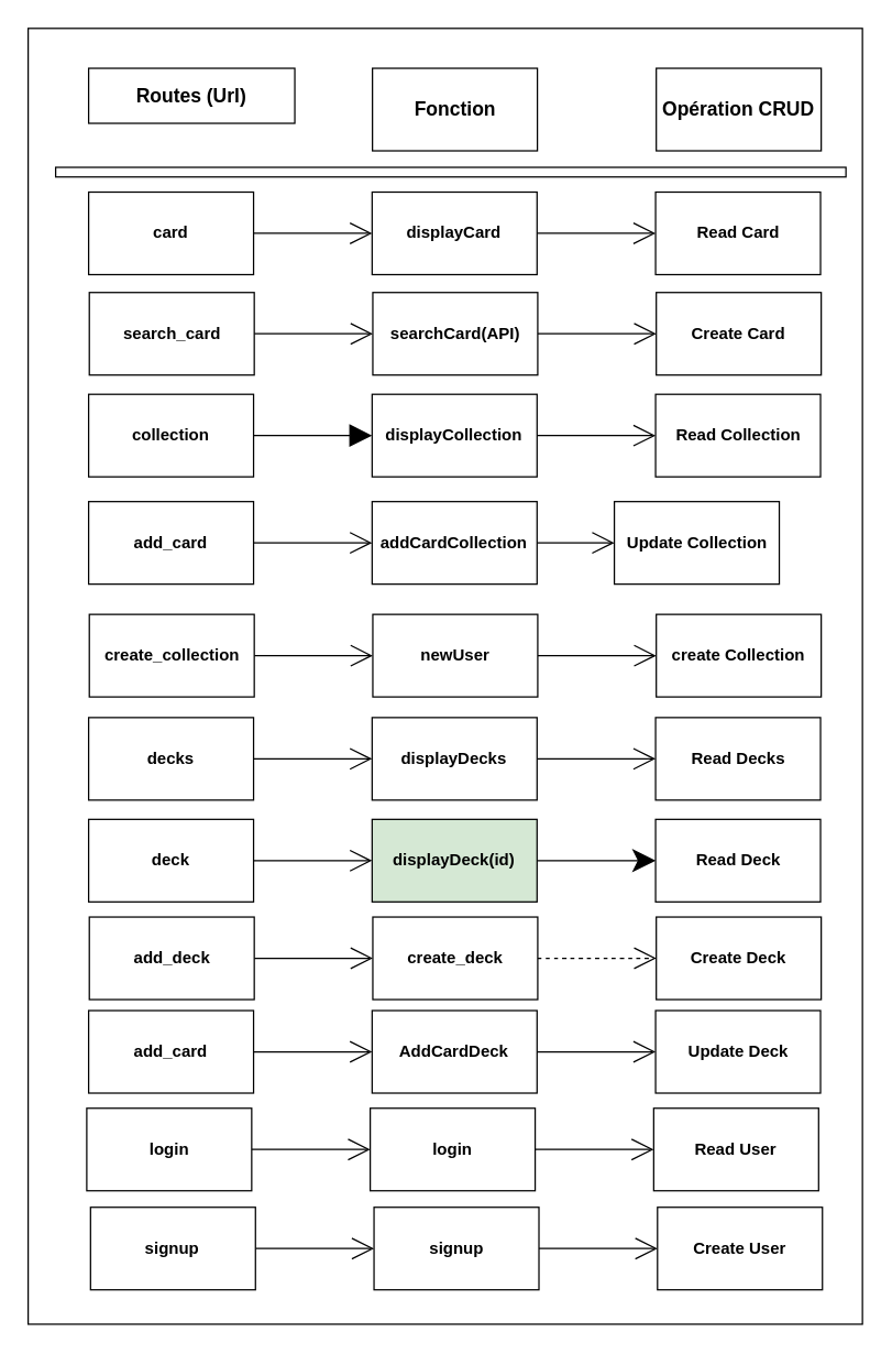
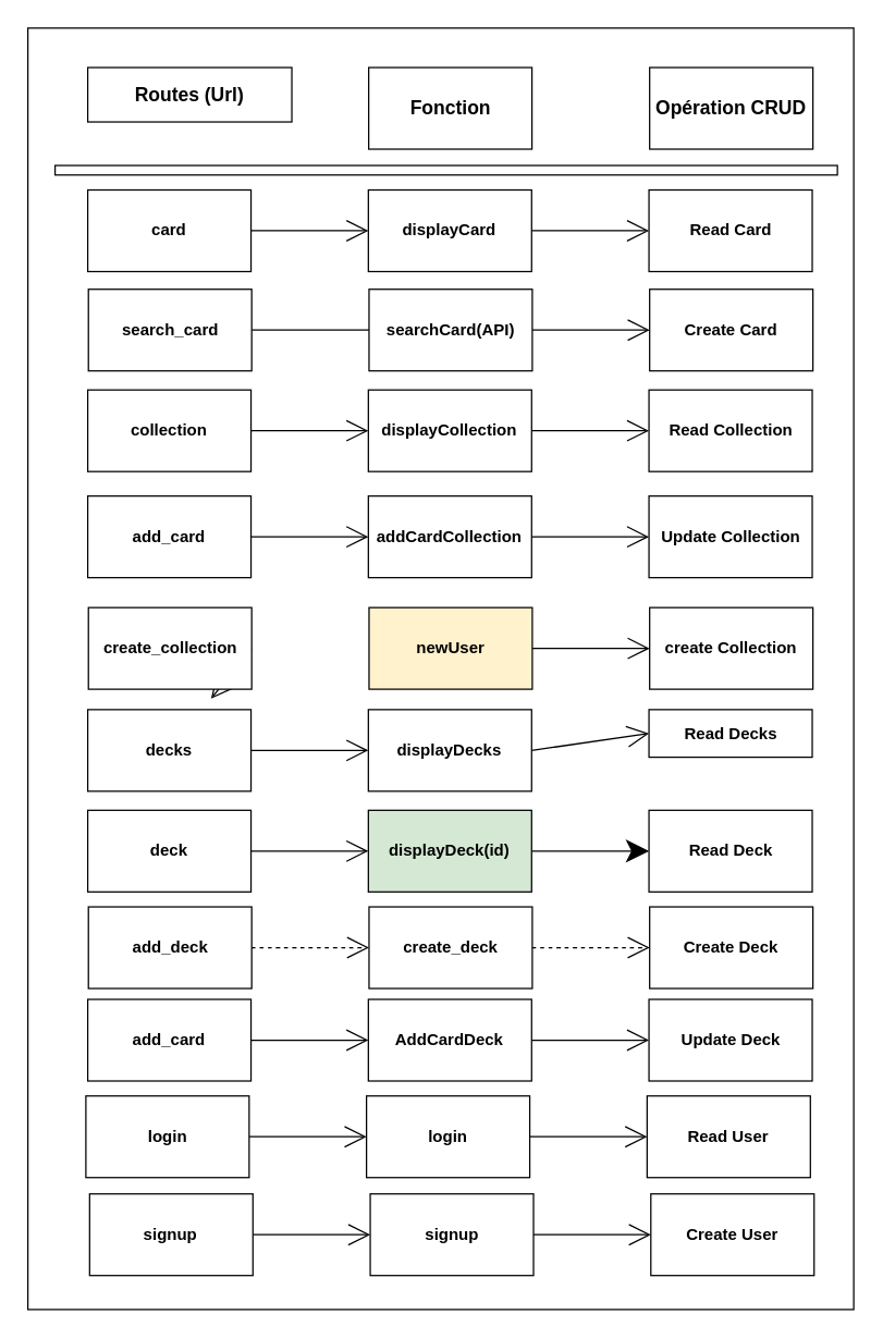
- <mxCell id="11" style="edgeStyle=none;curved=1;rounded=0;orthogonalLoop=1;jettySize=auto;html=1;exitX=1;exitY=0.5;exitDx=0;exitDy=0;entryX=0;entryY=0.5;entryDx=0;entryDy=0;fontSize=14;endArrow=open;startSize=14;endSize=14;sourcePerimeterSpacing=8;targetPerimeterSpacing=8;" parent="1" source="12" target="14" edge="1"><mxGeometry relative="1" as="geometry" /></mxCell>
+ <mxCell id="11" style="edgeStyle=none;curved=1;rounded=0;orthogonalLoop=1;jettySize=auto;html=1;exitX=1;exitY=0.5;exitDx=0;exitDy=0;entryX=0;entryY=0.5;entryDx=0;entryDy=0;fontSize=14;endArrow=none;startSize=14;endSize=14;sourcePerimeterSpacing=8;targetPerimeterSpacing=8;" parent="1" source="12" target="14" edge="1"><mxGeometry relative="1" as="geometry" /></mxCell>
- <mxCell id="16" style="edgeStyle=none;curved=1;rounded=0;orthogonalLoop=1;jettySize=auto;html=1;exitX=1;exitY=0.5;exitDx=0;exitDy=0;entryX=0;entryY=0.5;entryDx=0;entryDy=0;fontSize=14;endArrow=block;startSize=14;endSize=14;sourcePerimeterSpacing=8;targetPerimeterSpacing=8;" parent="1" source="17" target="19" edge="1"><mxGeometry relative="1" as="geometry" /></mxCell>
+ <mxCell id="16" style="edgeStyle=none;curved=1;rounded=0;orthogonalLoop=1;jettySize=auto;html=1;exitX=1;exitY=0.5;exitDx=0;exitDy=0;entryX=0;entryY=0.5;entryDx=0;entryDy=0;fontSize=14;endArrow=open;startSize=14;endSize=14;sourcePerimeterSpacing=8;targetPerimeterSpacing=8;" parent="1" source="17" target="19" edge="1"><mxGeometry relative="1" as="geometry" /></mxCell>
- <mxCell id="25" value="Update Collection" style="rounded=0;whiteSpace=wrap;html=1;hachureGap=4;fontStyle=1" parent="1" vertex="1"><mxGeometry x="446.5" y="364" width="120" height="60" as="geometry" /></mxCell>
+ <mxCell id="25" value="Update Collection" style="rounded=0;whiteSpace=wrap;html=1;hachureGap=4;fontStyle=1" parent="1" vertex="1"><mxGeometry x="476.5" y="364" width="120" height="60" as="geometry" /></mxCell>
- <mxCell id="26" style="edgeStyle=none;curved=1;rounded=0;orthogonalLoop=1;jettySize=auto;html=1;exitX=1;exitY=0.5;exitDx=0;exitDy=0;entryX=0;entryY=0.5;entryDx=0;entryDy=0;fontSize=14;endArrow=open;startSize=14;endSize=14;sourcePerimeterSpacing=8;targetPerimeterSpacing=8;" parent="1" source="27" target="29" edge="1"><mxGeometry relative="1" as="geometry" /></mxCell>
+ <mxCell id="26" style="edgeStyle=none;curved=1;rounded=0;orthogonalLoop=1;jettySize=auto;html=1;exitX=1;exitY=0.5;exitDx=0;exitDy=0;fontSize=14;endArrow=open;startSize=14;endSize=14;sourcePerimeterSpacing=8;targetPerimeterSpacing=8;" parent="1" source="27" target="32" edge="1"><mxGeometry relative="1" as="geometry" /></mxCell>
- <mxCell id="29" value="newUser" style="rounded=0;whiteSpace=wrap;html=1;hachureGap=4;fontStyle=1" parent="1" vertex="1"><mxGeometry x="270.75" y="446" width="120" height="60" as="geometry" /></mxCell>
+ <mxCell id="29" value="newUser" style="rounded=0;whiteSpace=wrap;html=1;hachureGap=4;fontStyle=1;fillColor=#fff2cc;" parent="1" vertex="1"><mxGeometry x="270.75" y="446" width="120" height="60" as="geometry" /></mxCell>
- <mxCell id="35" value="Read Decks" style="rounded=0;whiteSpace=wrap;html=1;hachureGap=4;fontStyle=1" parent="1" vertex="1"><mxGeometry x="476.5" y="521" width="120" height="60" as="geometry" /></mxCell>
+ <mxCell id="35" value="Read Decks" style="rounded=0;whiteSpace=wrap;html=1;hachureGap=4;fontStyle=1" parent="1" vertex="1"><mxGeometry x="476.5" y="521" width="120" height="35" as="geometry" /></mxCell>
- <mxCell id="52" style="edgeStyle=none;curved=1;rounded=0;orthogonalLoop=1;jettySize=auto;html=1;exitX=1;exitY=0.5;exitDx=0;exitDy=0;entryX=0;entryY=0.5;entryDx=0;entryDy=0;fontSize=14;endArrow=open;startSize=14;endSize=14;sourcePerimeterSpacing=8;targetPerimeterSpacing=8;" parent="1" source="53" target="55" edge="1"><mxGeometry relative="1" as="geometry" /></mxCell>
+ <mxCell id="52" style="edgeStyle=none;curved=1;rounded=0;orthogonalLoop=1;jettySize=auto;html=1;exitX=1;exitY=0.5;exitDx=0;exitDy=0;entryX=0;entryY=0.5;entryDx=0;entryDy=0;fontSize=14;endArrow=open;startSize=14;endSize=14;sourcePerimeterSpacing=8;targetPerimeterSpacing=8;dashed=1;" parent="1" source="53" target="55" edge="1"><mxGeometry relative="1" as="geometry" /></mxCell>
